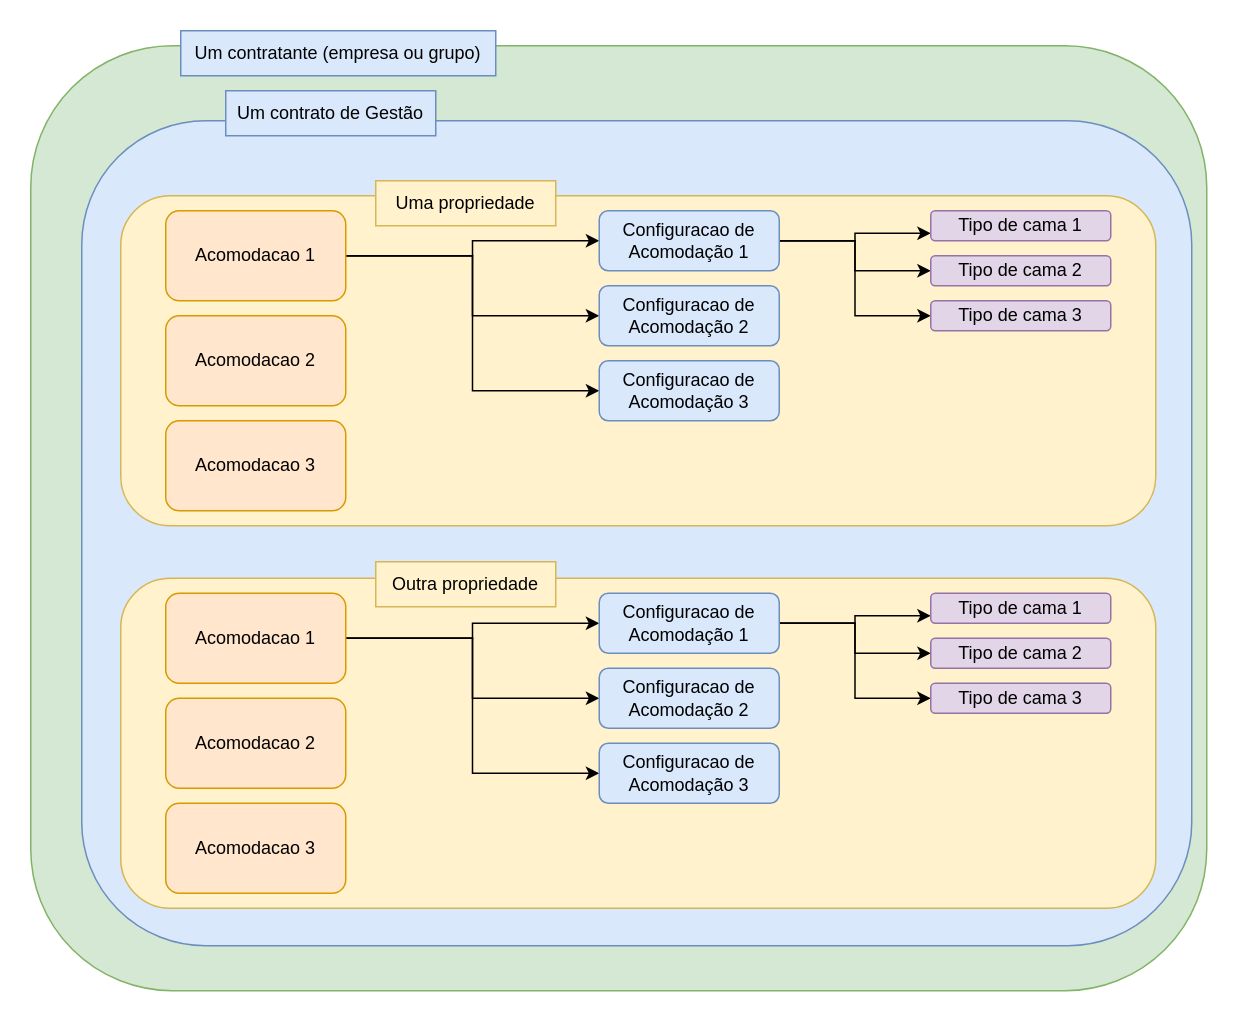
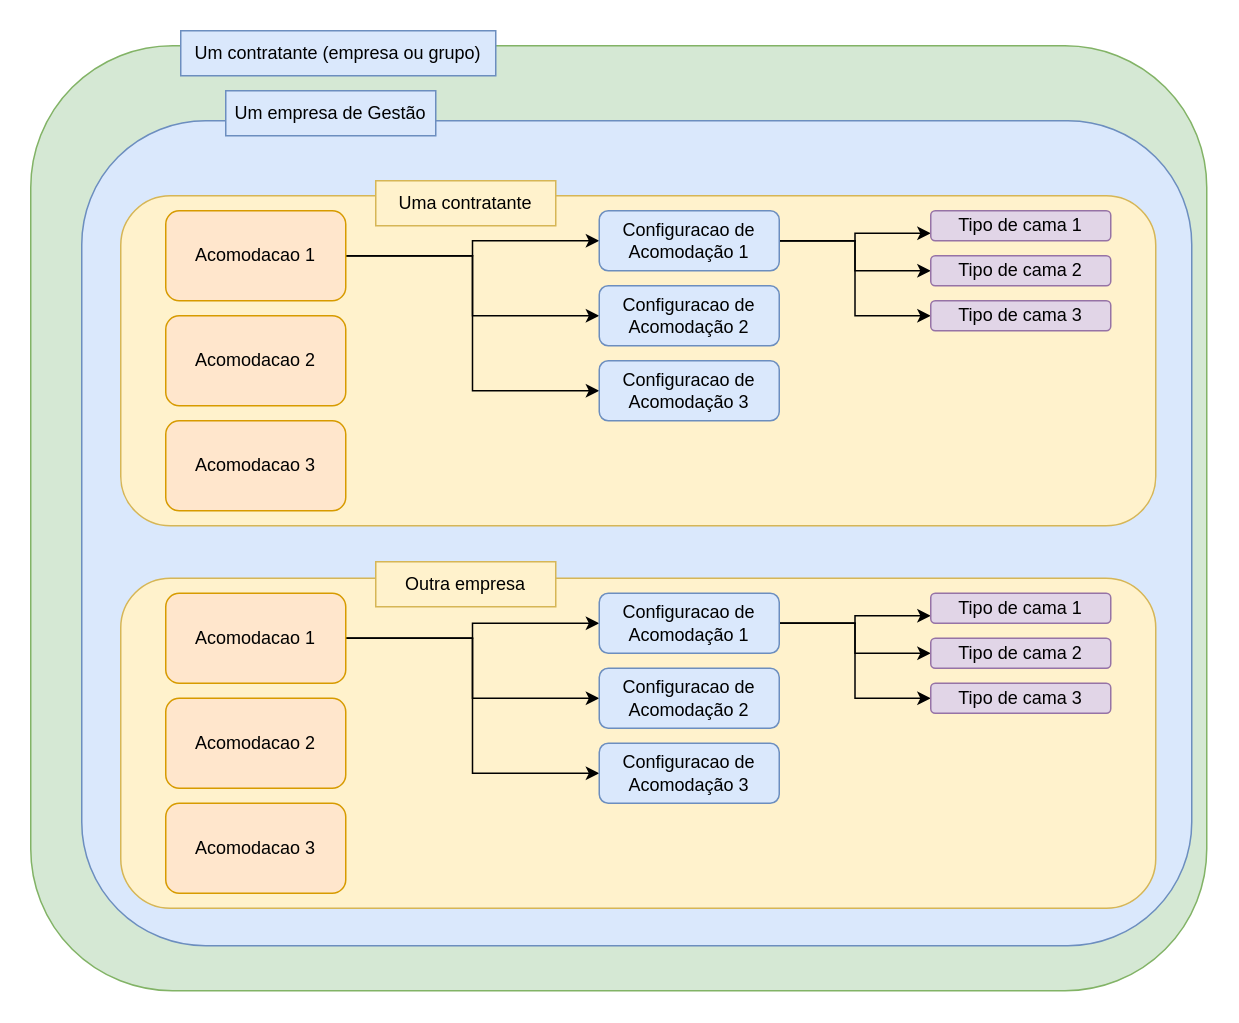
- <mxCell id="38" value="Um contrato de Gestão" style="text;html=1;align=center;verticalAlign=middle;whiteSpace=wrap;rounded=0;fillColor=#dae8fc;strokeColor=#6c8ebf;" vertex="1" parent="1"><mxGeometry x="150" y="60" width="140" height="30" as="geometry" /></mxCell>
+ <mxCell id="38" value="Um empresa de Gestão" style="text;html=1;align=center;verticalAlign=middle;whiteSpace=wrap;rounded=0;fillColor=#dae8fc;strokeColor=#6c8ebf;" vertex="1" parent="1"><mxGeometry x="150" y="60" width="140" height="30" as="geometry" /></mxCell>
- <mxCell id="5" value="Uma propriedade" style="text;html=1;align=center;verticalAlign=middle;whiteSpace=wrap;rounded=0;fillColor=#fff2cc;strokeColor=#d6b656;" vertex="1" parent="1"><mxGeometry x="250" y="120" width="120" height="30" as="geometry" /></mxCell>
+ <mxCell id="5" value="Uma contratante" style="text;html=1;align=center;verticalAlign=middle;whiteSpace=wrap;rounded=0;fillColor=#fff2cc;strokeColor=#d6b656;" vertex="1" parent="1"><mxGeometry x="250" y="120" width="120" height="30" as="geometry" /></mxCell>
- <mxCell id="37" value="Outra propriedade" style="text;html=1;align=center;verticalAlign=middle;whiteSpace=wrap;rounded=0;fillColor=#fff2cc;strokeColor=#d6b656;" vertex="1" parent="1"><mxGeometry x="250" y="374" width="120" height="30" as="geometry" /></mxCell>
+ <mxCell id="37" value="Outra empresa" style="text;html=1;align=center;verticalAlign=middle;whiteSpace=wrap;rounded=0;fillColor=#fff2cc;strokeColor=#d6b656;" vertex="1" parent="1"><mxGeometry x="250" y="374" width="120" height="30" as="geometry" /></mxCell>
